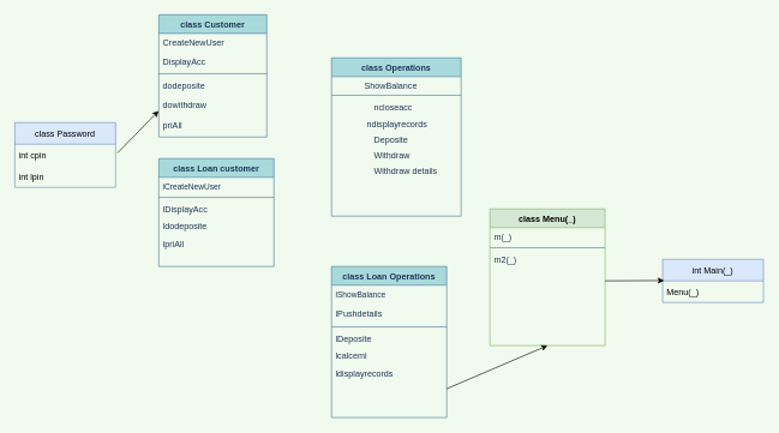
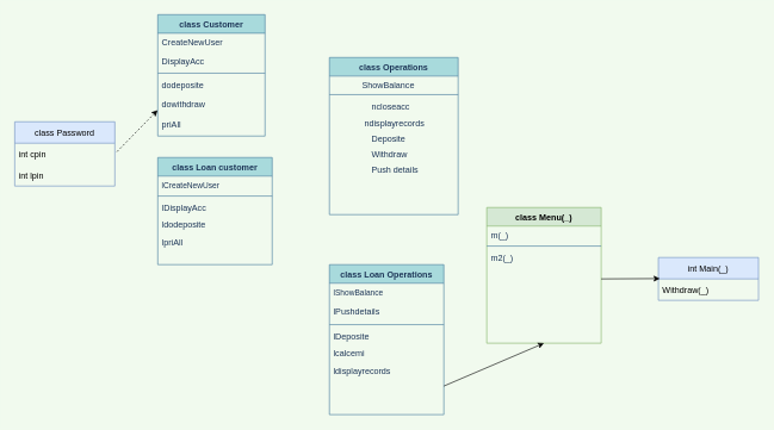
- <mxCell id="39" value="" style="endArrow=classic;html=1;rounded=0;exitX=1.021;exitY=0.397;exitDx=0;exitDy=0;exitPerimeter=0;entryX=-0.002;entryY=-0.224;entryDx=0;entryDy=0;entryPerimeter=0;" parent="1" source="35" target="19" edge="1"><mxGeometry width="50" height="50" relative="1" as="geometry"><mxPoint x="20" y="370" as="sourcePoint" /><mxPoint x="70" y="320" as="targetPoint" /></mxGeometry></mxCell>
+ <mxCell id="39" value="" style="endArrow=classic;html=1;rounded=0;exitX=1.021;exitY=0.397;exitDx=0;exitDy=0;exitPerimeter=0;entryX=-0.002;entryY=-0.224;entryDx=0;entryDy=0;entryPerimeter=0;dashed=1;" parent="1" source="35" target="19" edge="1"><mxGeometry width="50" height="50" relative="1" as="geometry"><mxPoint x="20" y="370" as="sourcePoint" /><mxPoint x="70" y="320" as="targetPoint" /></mxGeometry></mxCell>
- <mxCell id="27" value="                Withdraw details" style="text;align=left;verticalAlign=top;spacingLeft=4;spacingRight=4;overflow=hidden;rotatable=0;points=[[0,0.5],[1,0.5]];portConstraint=eastwest;fontColor=#1D3557;" parent="20" vertex="1"><mxGeometry y="144" width="180" height="22" as="geometry" /></mxCell>
+ <mxCell id="27" value="                Push details" style="text;align=left;verticalAlign=top;spacingLeft=4;spacingRight=4;overflow=hidden;rotatable=0;points=[[0,0.5],[1,0.5]];portConstraint=eastwest;fontColor=#1D3557;" parent="20" vertex="1"><mxGeometry y="144" width="180" height="22" as="geometry" /></mxCell>
- <mxCell id="38" value="Menu(_)" style="text;strokeColor=none;fillColor=none;align=left;verticalAlign=middle;spacingLeft=4;spacingRight=4;overflow=hidden;points=[[0,0.5],[1,0.5]];portConstraint=eastwest;rotatable=0;" parent="37" vertex="1"><mxGeometry y="30" width="140" height="30" as="geometry" /></mxCell>
+ <mxCell id="38" value="Withdraw(_)" style="text;strokeColor=none;fillColor=none;align=left;verticalAlign=middle;spacingLeft=4;spacingRight=4;overflow=hidden;points=[[0,0.5],[1,0.5]];portConstraint=eastwest;rotatable=0;" parent="37" vertex="1"><mxGeometry y="30" width="140" height="30" as="geometry" /></mxCell>
